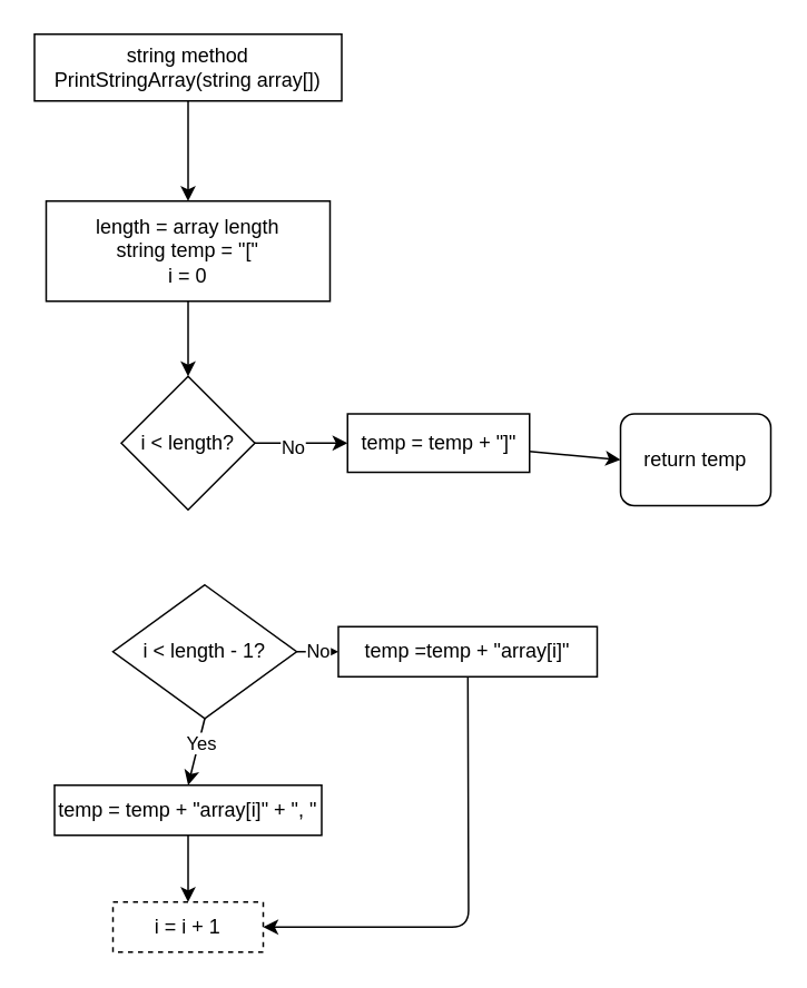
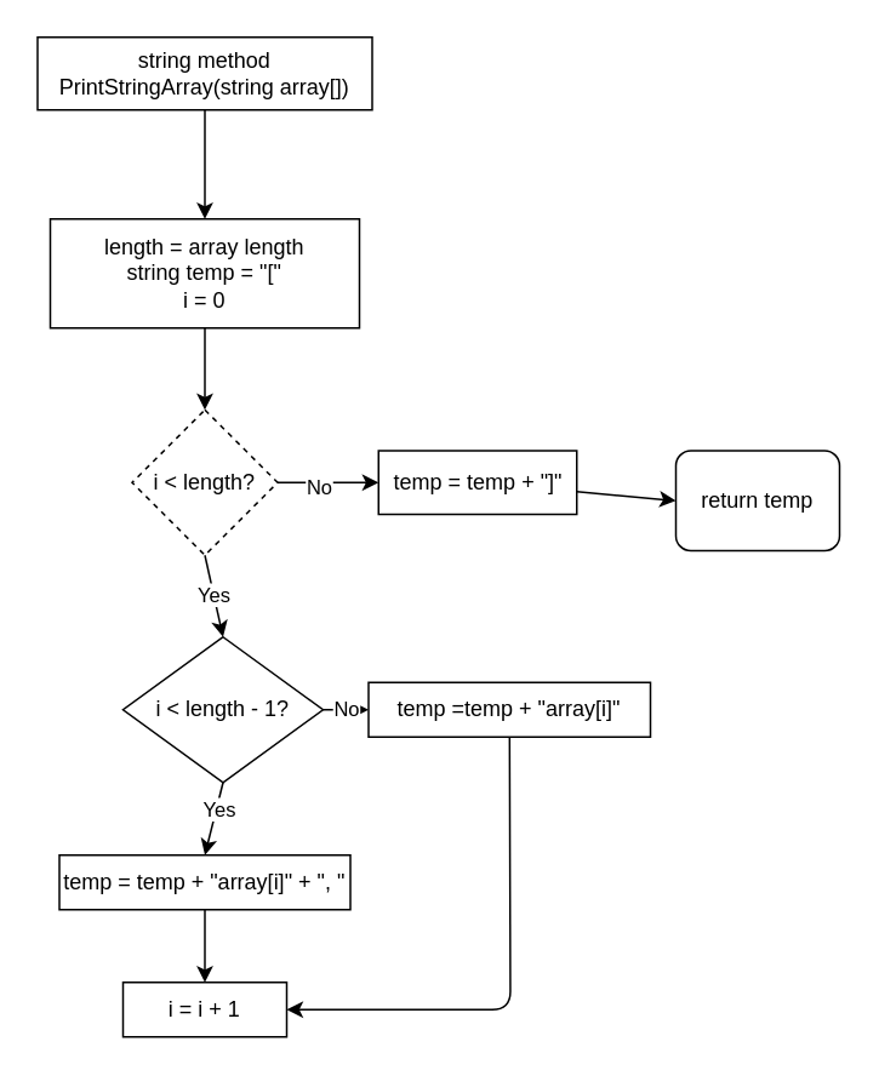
- <mxCell id="9" value="i &amp;lt; length?" style="rhombus;whiteSpace=wrap;html=1;" parent="1" vertex="1"><mxGeometry x="72" y="225" width="80" height="80" as="geometry" /></mxCell>
+ <mxCell id="9" value="i &amp;lt; length?" style="rhombus;whiteSpace=wrap;html=1;dashed=1;" parent="1" vertex="1"><mxGeometry x="72" y="225" width="80" height="80" as="geometry" /></mxCell>
+ <mxCell id="6" value="Yes" style="edgeStyle=none;html=1;exitX=0.5;exitY=1;exitDx=0;exitDy=0;entryX=0.5;entryY=0;entryDx=0;entryDy=0;" parent="1" source="9" target="16" edge="1"><mxGeometry relative="1" as="geometry"><mxPoint x="112" y="330" as="targetPoint" /></mxGeometry></mxCell>
- <mxCell id="21" value="&lt;span&gt;i = i + 1&lt;/span&gt;" style="rounded=0;whiteSpace=wrap;html=1;dashed=1;" parent="1" vertex="1"><mxGeometry x="67" y="540" width="90" height="30" as="geometry" /></mxCell>
+ <mxCell id="21" value="&lt;span&gt;i = i + 1&lt;/span&gt;" style="rounded=0;whiteSpace=wrap;html=1;" parent="1" vertex="1"><mxGeometry x="67" y="540" width="90" height="30" as="geometry" /></mxCell>
